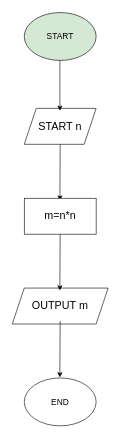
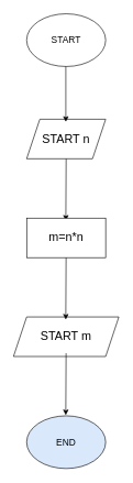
- <mxCell id="2" value="&lt;font style=&quot;font-size: 14px;&quot;&gt;START&lt;/font&gt;" style="ellipse;whiteSpace=wrap;html=1;perimeterSpacing=6;fillColor=#d5e8d4;" vertex="1" parent="1"><mxGeometry x="40" y="20" width="120" height="80" as="geometry" /></mxCell>
+ <mxCell id="2" value="&lt;font style=&quot;font-size: 14px;&quot;&gt;START&lt;/font&gt;" style="ellipse;whiteSpace=wrap;html=1;perimeterSpacing=6;" vertex="1" parent="1"><mxGeometry x="40" y="20" width="120" height="80" as="geometry" /></mxCell>
- <mxCell id="7" value="&lt;font style=&quot;font-size: 18px;&quot;&gt;OUTPUT m&lt;/font&gt;" style="shape=parallelogram;perimeter=parallelogramPerimeter;whiteSpace=wrap;html=1;fixedSize=1;" vertex="1" parent="1"><mxGeometry x="20" y="480" width="160" height="60" as="geometry" /></mxCell>
+ <mxCell id="7" value="&lt;font style=&quot;font-size: 18px;&quot;&gt;START m&lt;/font&gt;" style="shape=parallelogram;perimeter=parallelogramPerimeter;whiteSpace=wrap;html=1;fixedSize=1;" vertex="1" parent="1"><mxGeometry x="20" y="480" width="160" height="60" as="geometry" /></mxCell>
- <mxCell id="9" value="&lt;font style=&quot;font-size: 14px;&quot;&gt;END&lt;/font&gt;" style="ellipse;whiteSpace=wrap;html=1;perimeterSpacing=6;" vertex="1" parent="1"><mxGeometry x="40" y="630" width="120" height="80" as="geometry" /></mxCell>
+ <mxCell id="9" value="&lt;font style=&quot;font-size: 14px;&quot;&gt;END&lt;/font&gt;" style="ellipse;whiteSpace=wrap;html=1;perimeterSpacing=6;fillColor=#dae8fc;" vertex="1" parent="1"><mxGeometry x="40" y="630" width="120" height="80" as="geometry" /></mxCell>
